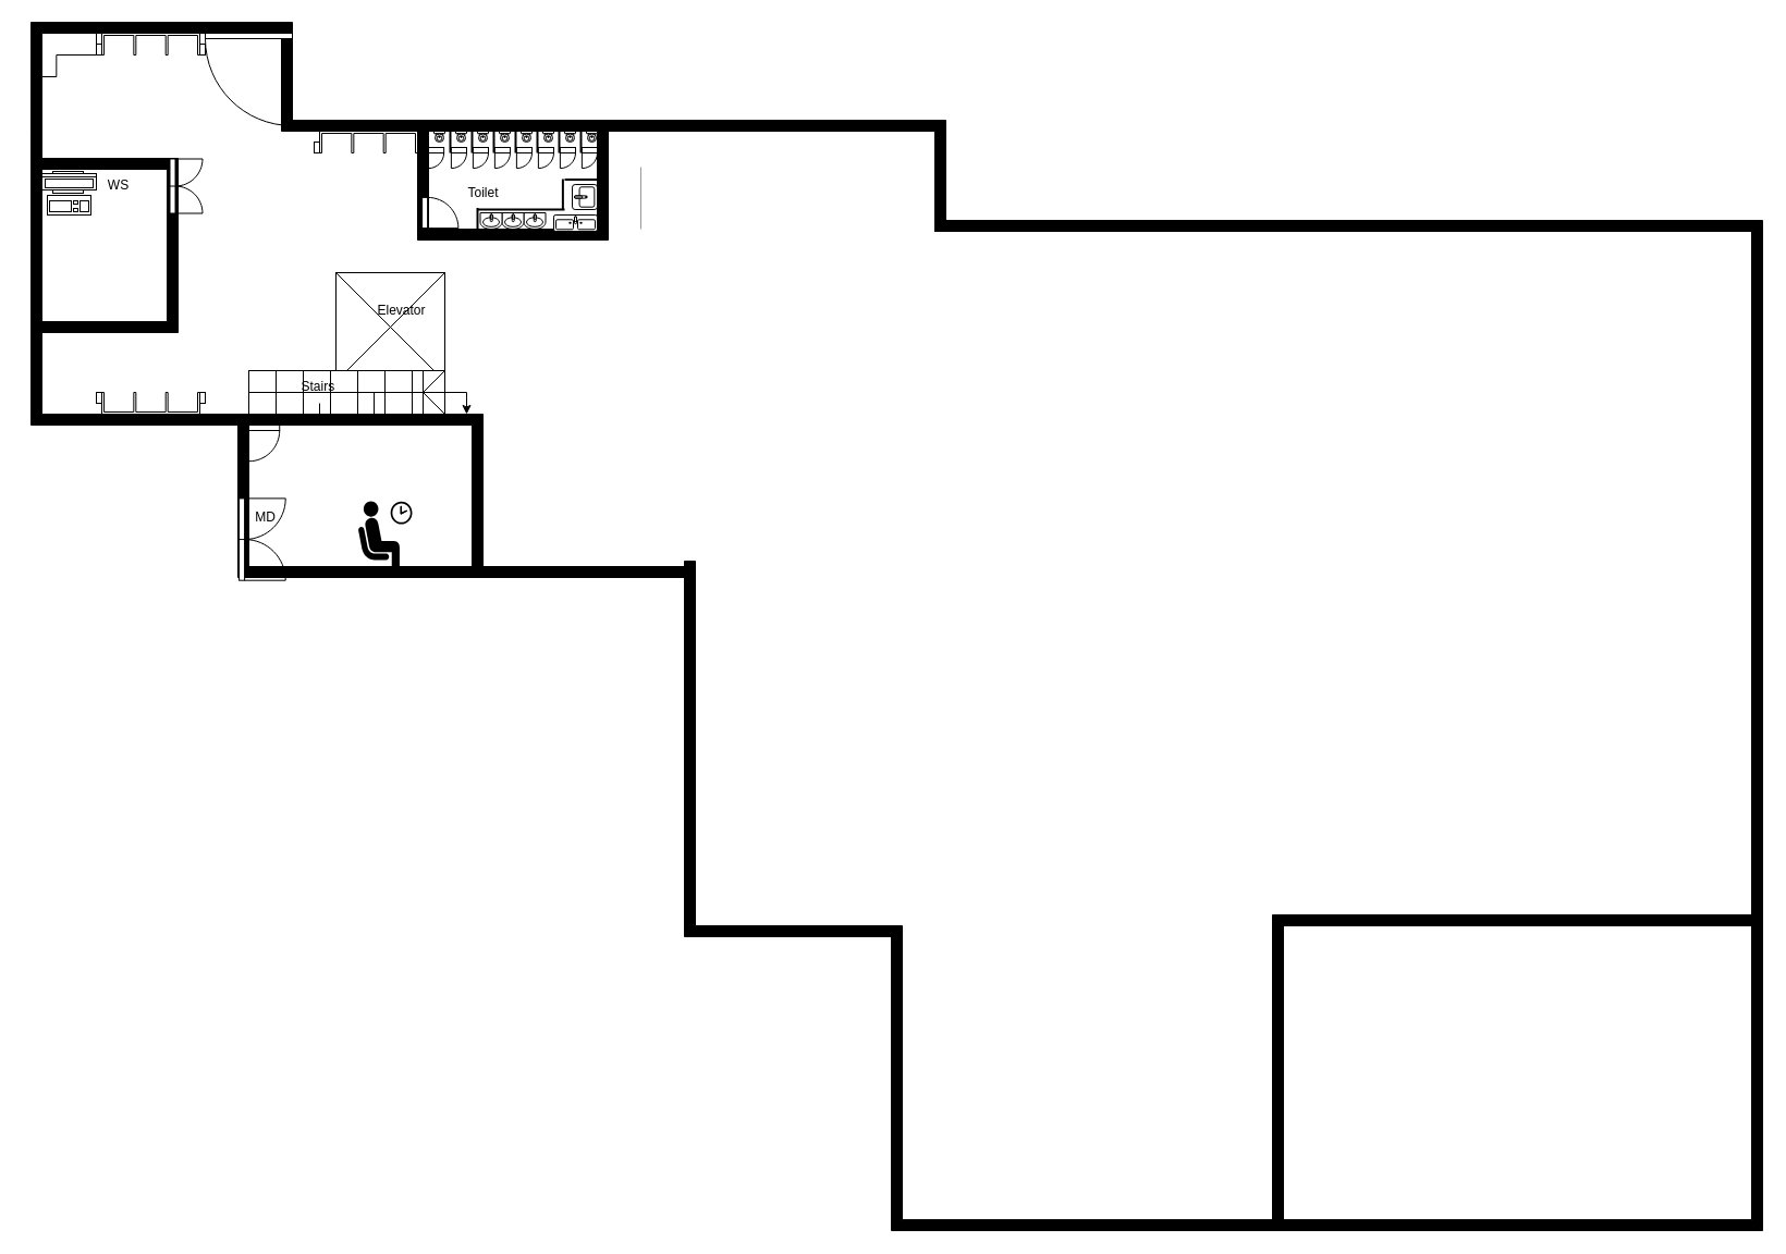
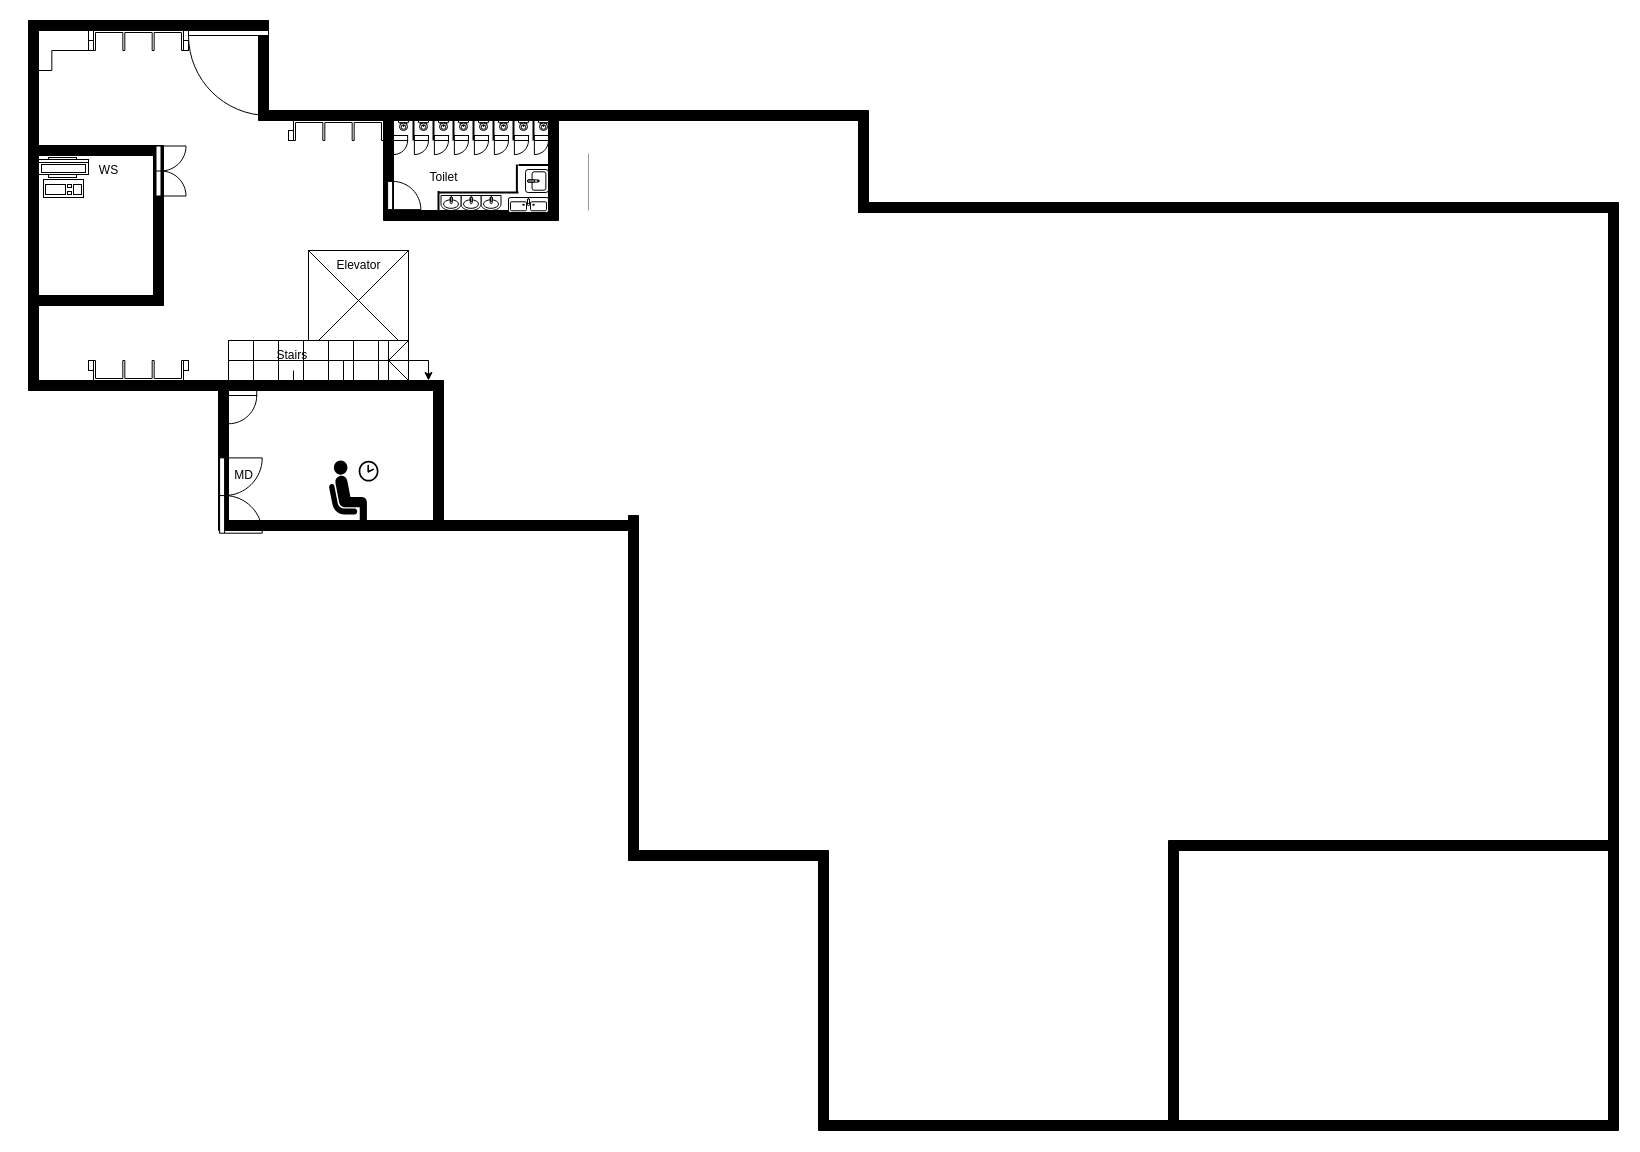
- <mxCell id="23" value="Elevator" style="text;html=1;align=center;verticalAlign=middle;resizable=0;points=[];autosize=1;strokeColor=none;fillColor=none;" vertex="1" parent="1"><mxGeometry x="333" y="270" width="70" height="30" as="geometry" /></mxCell>
+ <mxCell id="23" value="Elevator" style="text;html=1;align=center;verticalAlign=middle;resizable=0;points=[];autosize=1;strokeColor=none;fillColor=none;" vertex="1" parent="1"><mxGeometry x="323" y="250" width="70" height="30" as="geometry" /></mxCell>
